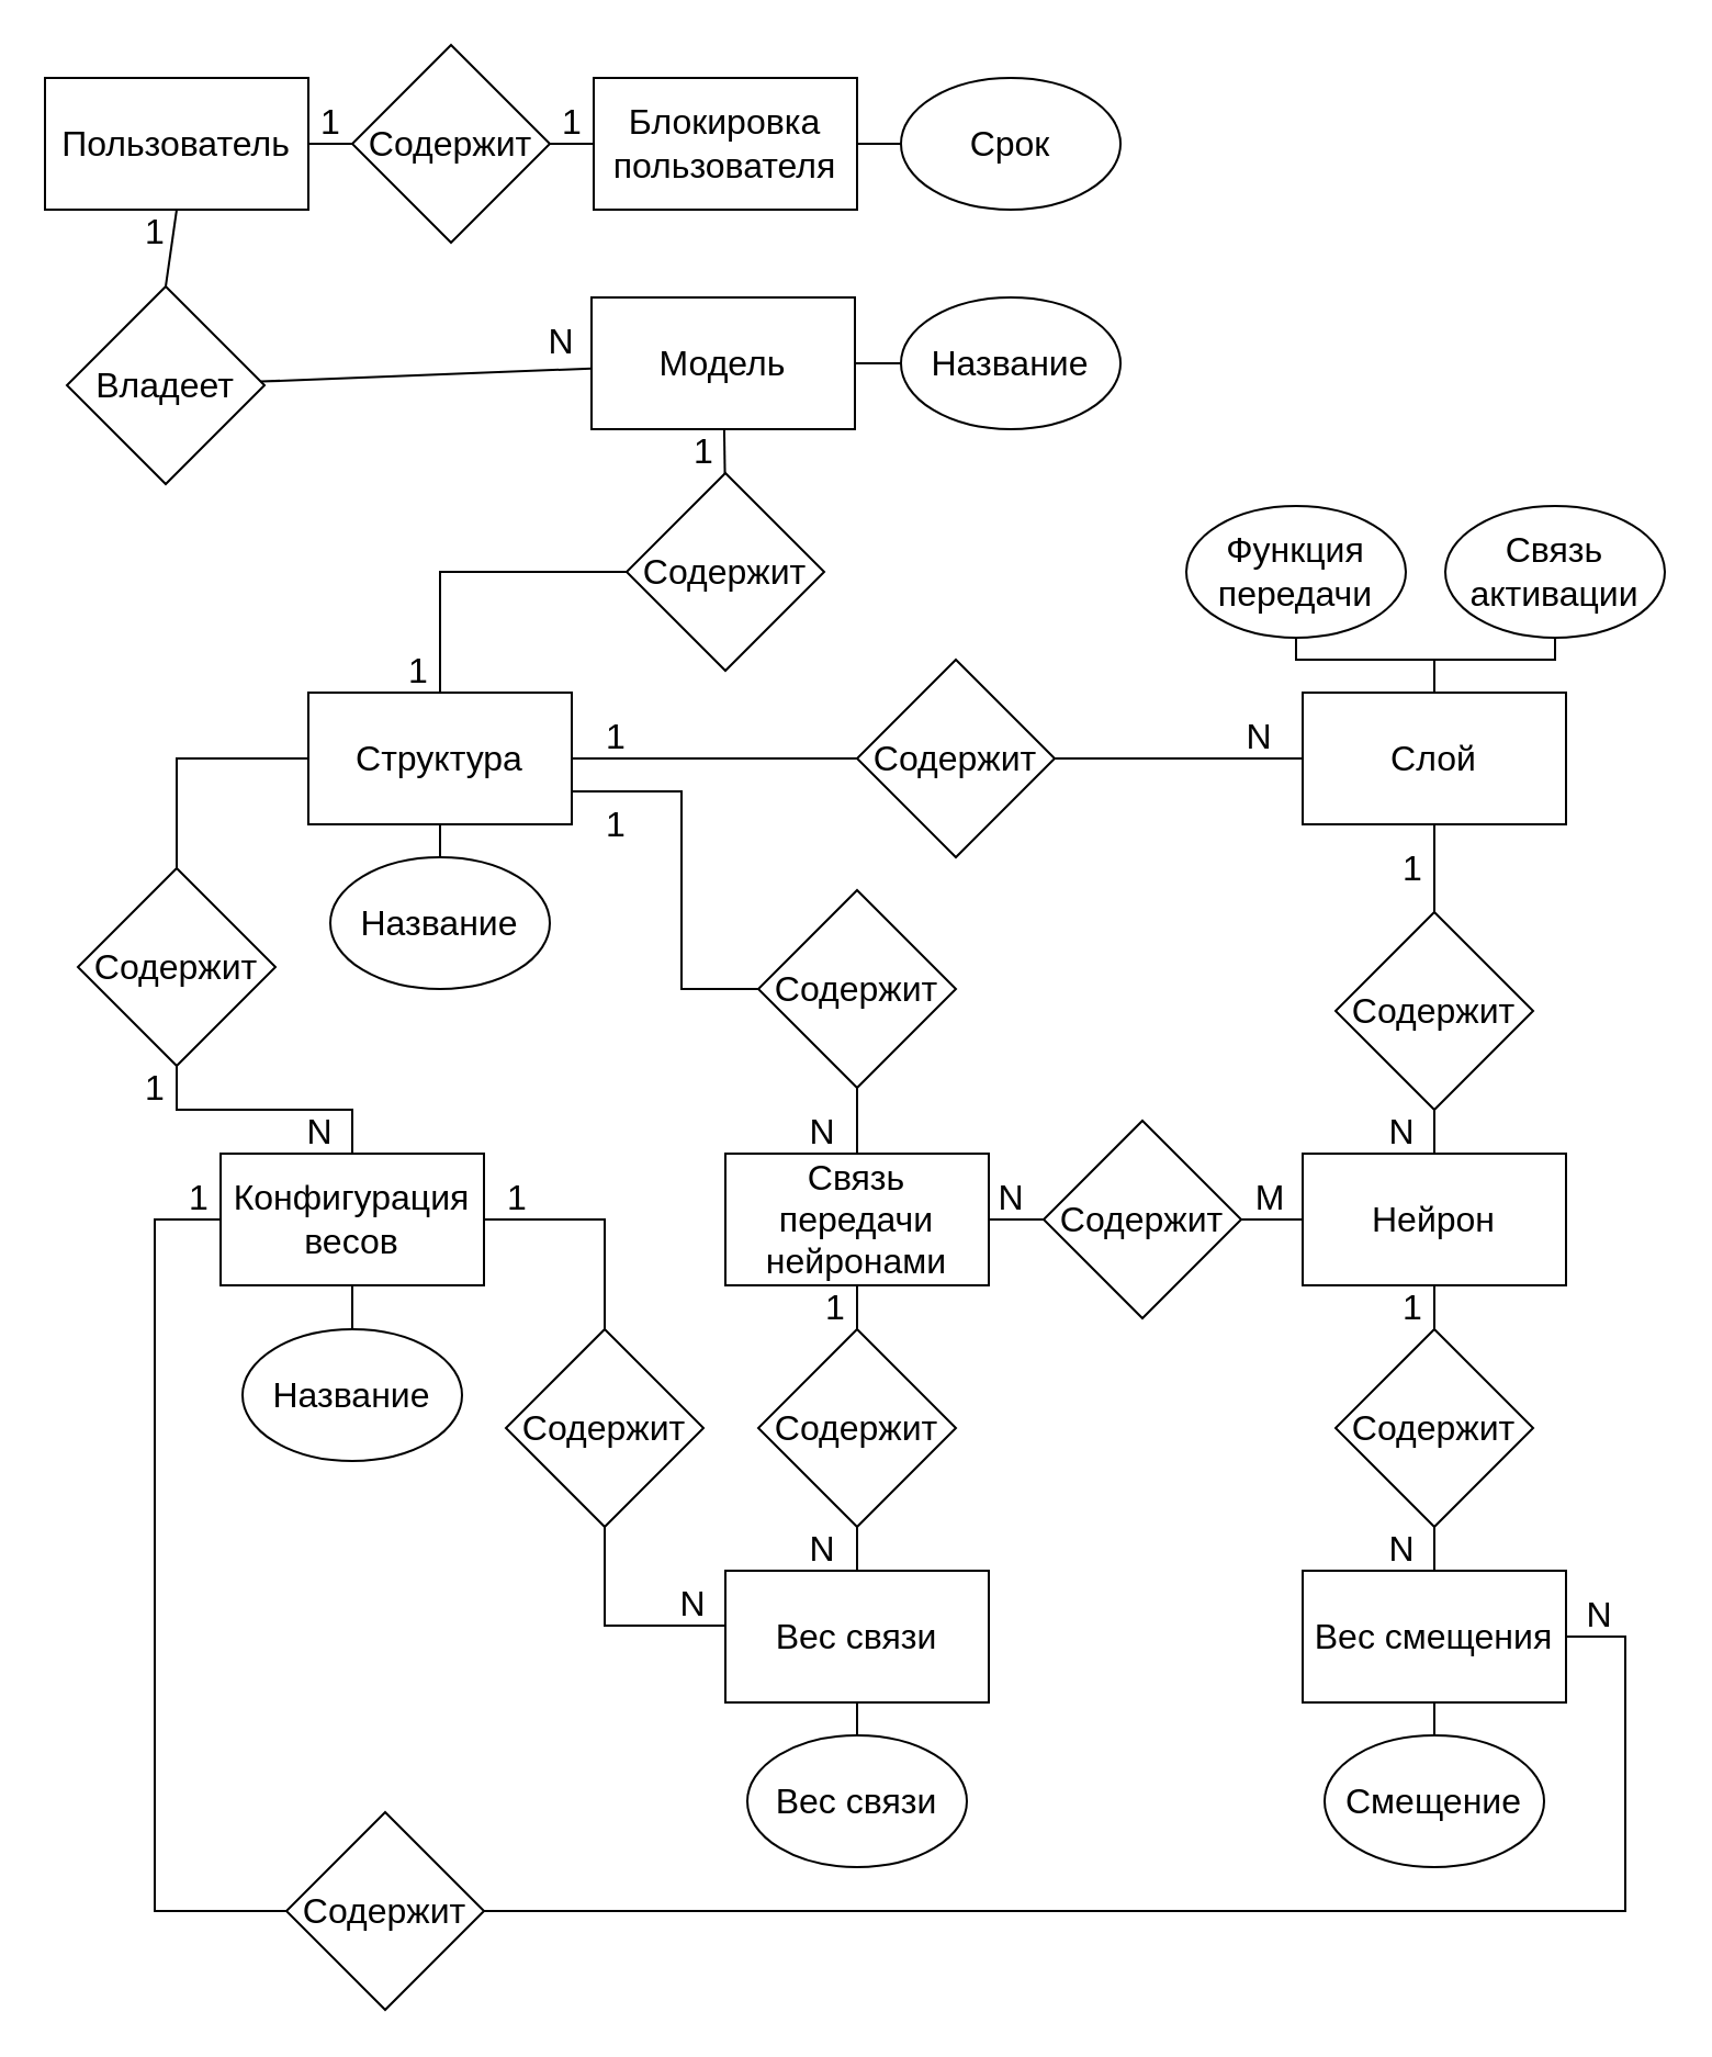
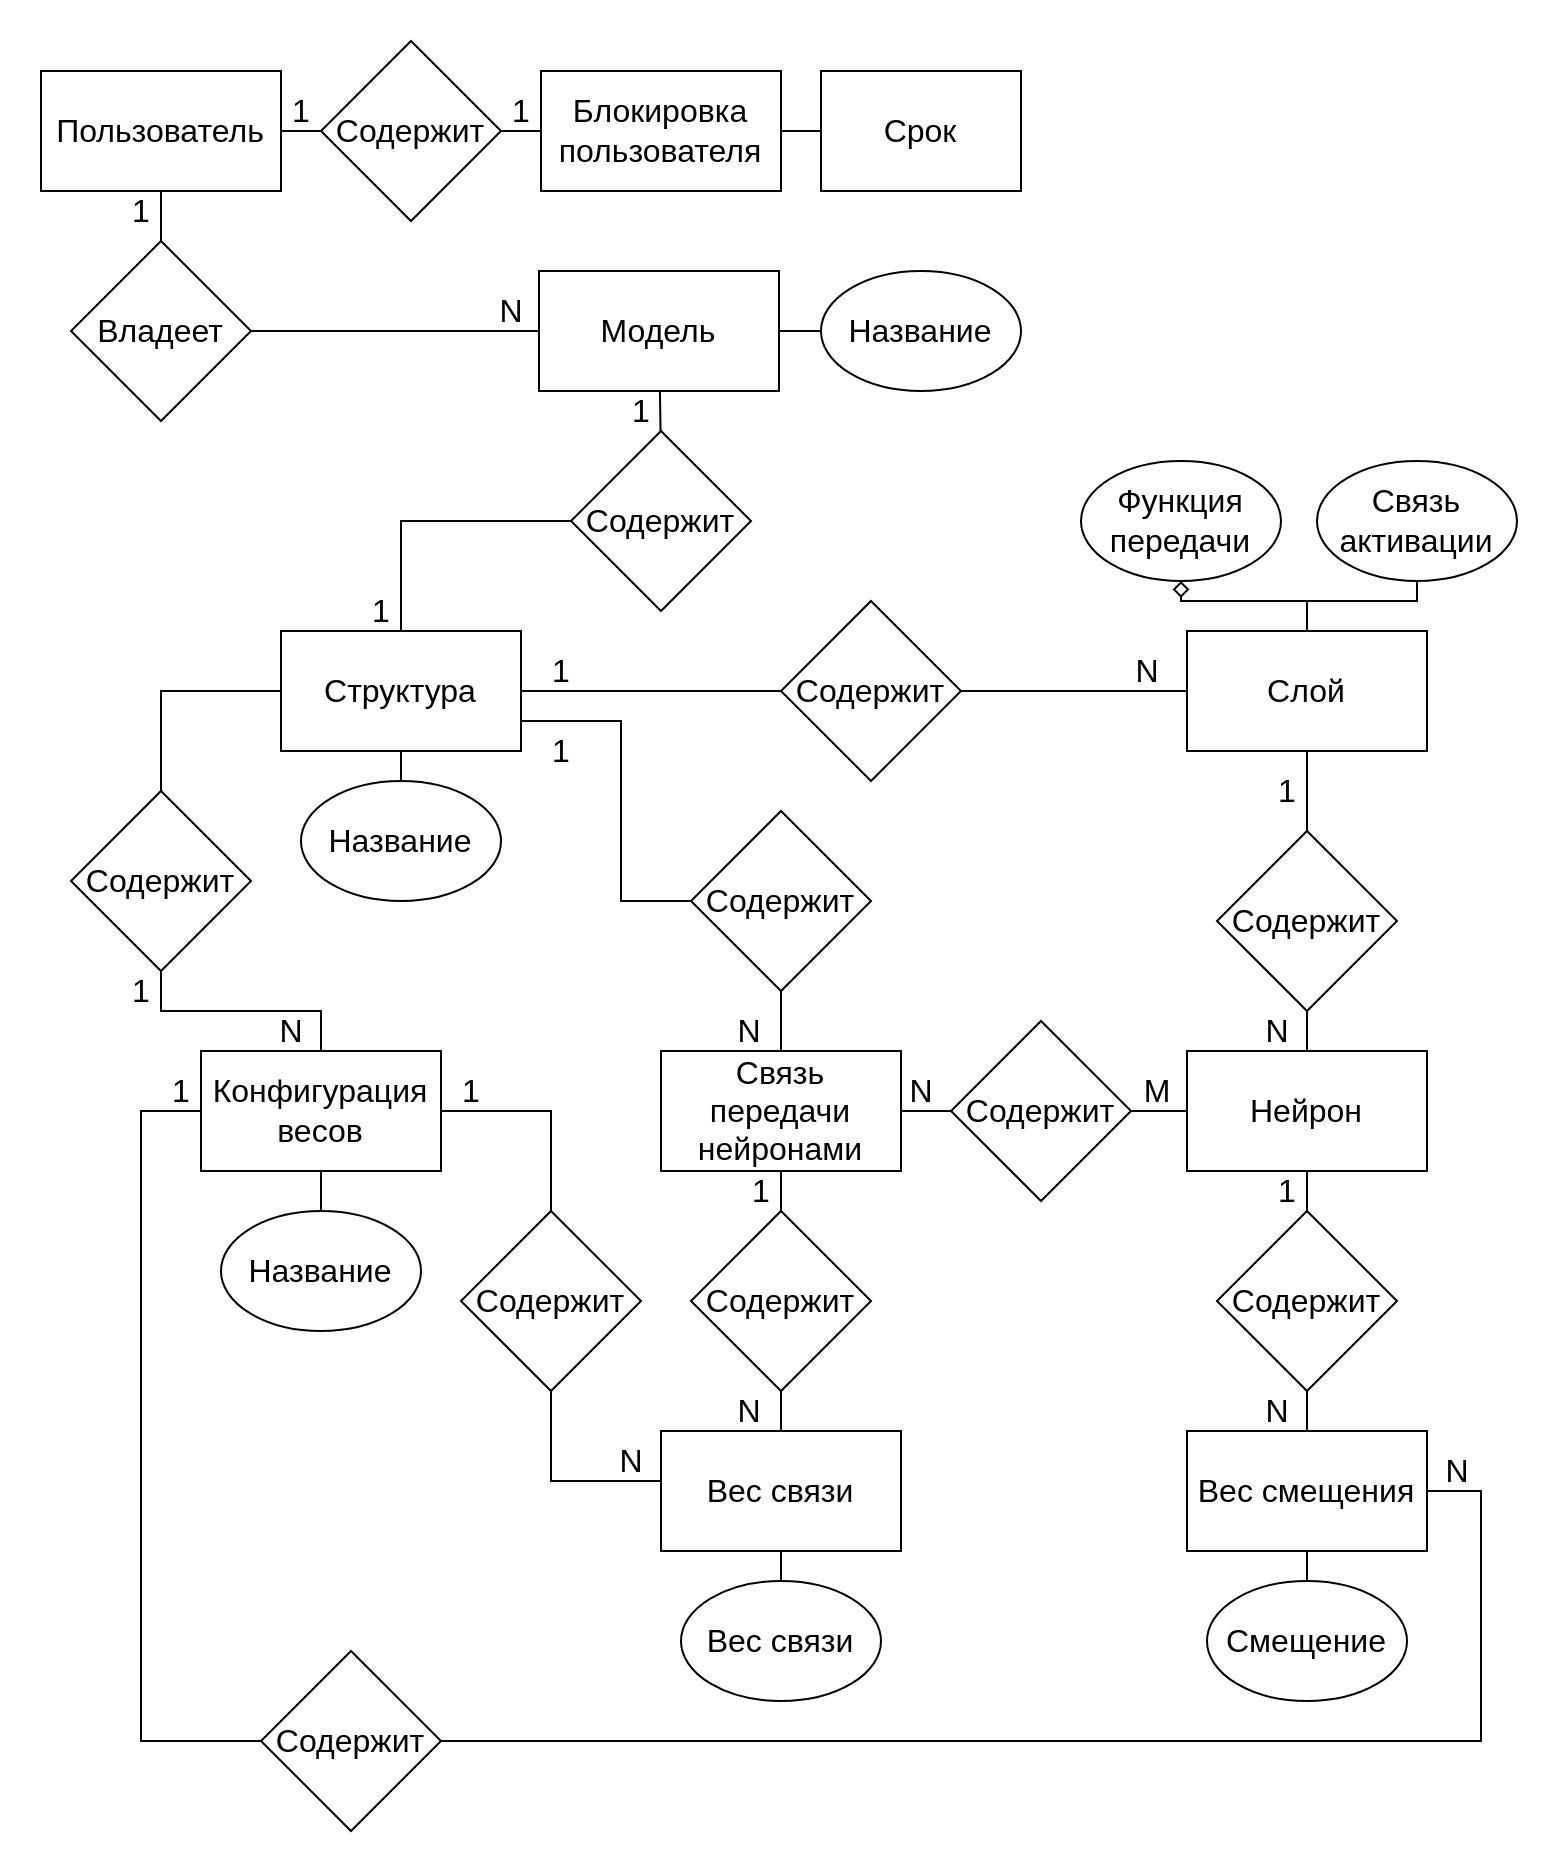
- <mxCell id="87" value="Срок" style="ellipse;whiteSpace=wrap;html=1;fontSize=16;" parent="1" vertex="1"><mxGeometry x="410" y="35" width="100" height="60" as="geometry" /></mxCell>
+ <mxCell id="87" value="Срок" style="whiteSpace=wrap;html=1;fontSize=16;rounded=0;" parent="1" vertex="1"><mxGeometry x="410" y="35" width="100" height="60" as="geometry" /></mxCell>
- <mxCell id="8" value="Владеет" style="rhombus;whiteSpace=wrap;html=1;fontSize=16;" parent="1" vertex="1"><mxGeometry x="30" y="130" width="90" height="90" as="geometry" /></mxCell>
+ <mxCell id="8" value="Владеет" style="rhombus;whiteSpace=wrap;html=1;fontSize=16;" parent="1" vertex="1"><mxGeometry x="35" y="120" width="90" height="90" as="geometry" /></mxCell>
- <mxCell id="34" style="edgeStyle=orthogonalEdgeStyle;rounded=0;orthogonalLoop=1;jettySize=auto;html=1;fontSize=16;endArrow=none;endFill=0;" parent="1" source="35" target="27" edge="1"><mxGeometry relative="1" as="geometry"><Array as="points"><mxPoint x="653" y="300" /><mxPoint x="590" y="300" /></Array></mxGeometry></mxCell>
+ <mxCell id="34" style="edgeStyle=orthogonalEdgeStyle;rounded=0;orthogonalLoop=1;jettySize=auto;html=1;fontSize=16;endArrow=diamond;endFill=0;" parent="1" source="35" target="27" edge="1"><mxGeometry relative="1" as="geometry"><Array as="points"><mxPoint x="653" y="300" /><mxPoint x="590" y="300" /></Array></mxGeometry></mxCell>
